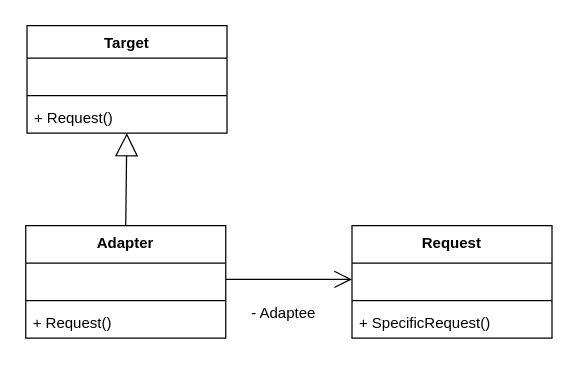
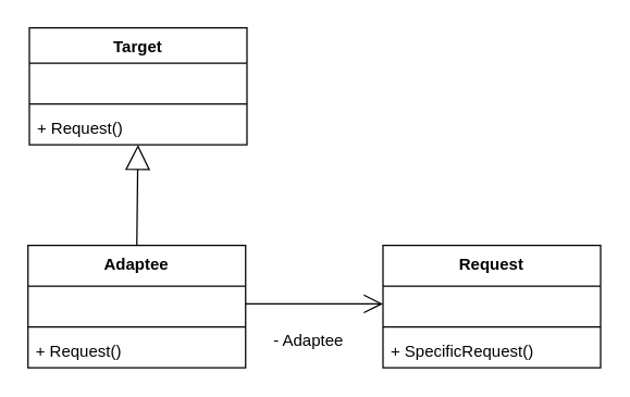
- <mxCell id="6" value="Adapter" style="swimlane;fontStyle=1;align=center;verticalAlign=top;childLayout=stackLayout;horizontal=1;startSize=30;horizontalStack=0;resizeParent=1;resizeParentMax=0;resizeLast=0;collapsible=1;marginBottom=0;" vertex="1" parent="1"><mxGeometry x="20" y="180" width="160" height="90" as="geometry" /></mxCell>
+ <mxCell id="6" value="Adaptee" style="swimlane;fontStyle=1;align=center;verticalAlign=top;childLayout=stackLayout;horizontal=1;startSize=30;horizontalStack=0;resizeParent=1;resizeParentMax=0;resizeLast=0;collapsible=1;marginBottom=0;" vertex="1" parent="1"><mxGeometry x="20" y="180" width="160" height="90" as="geometry" /></mxCell>
